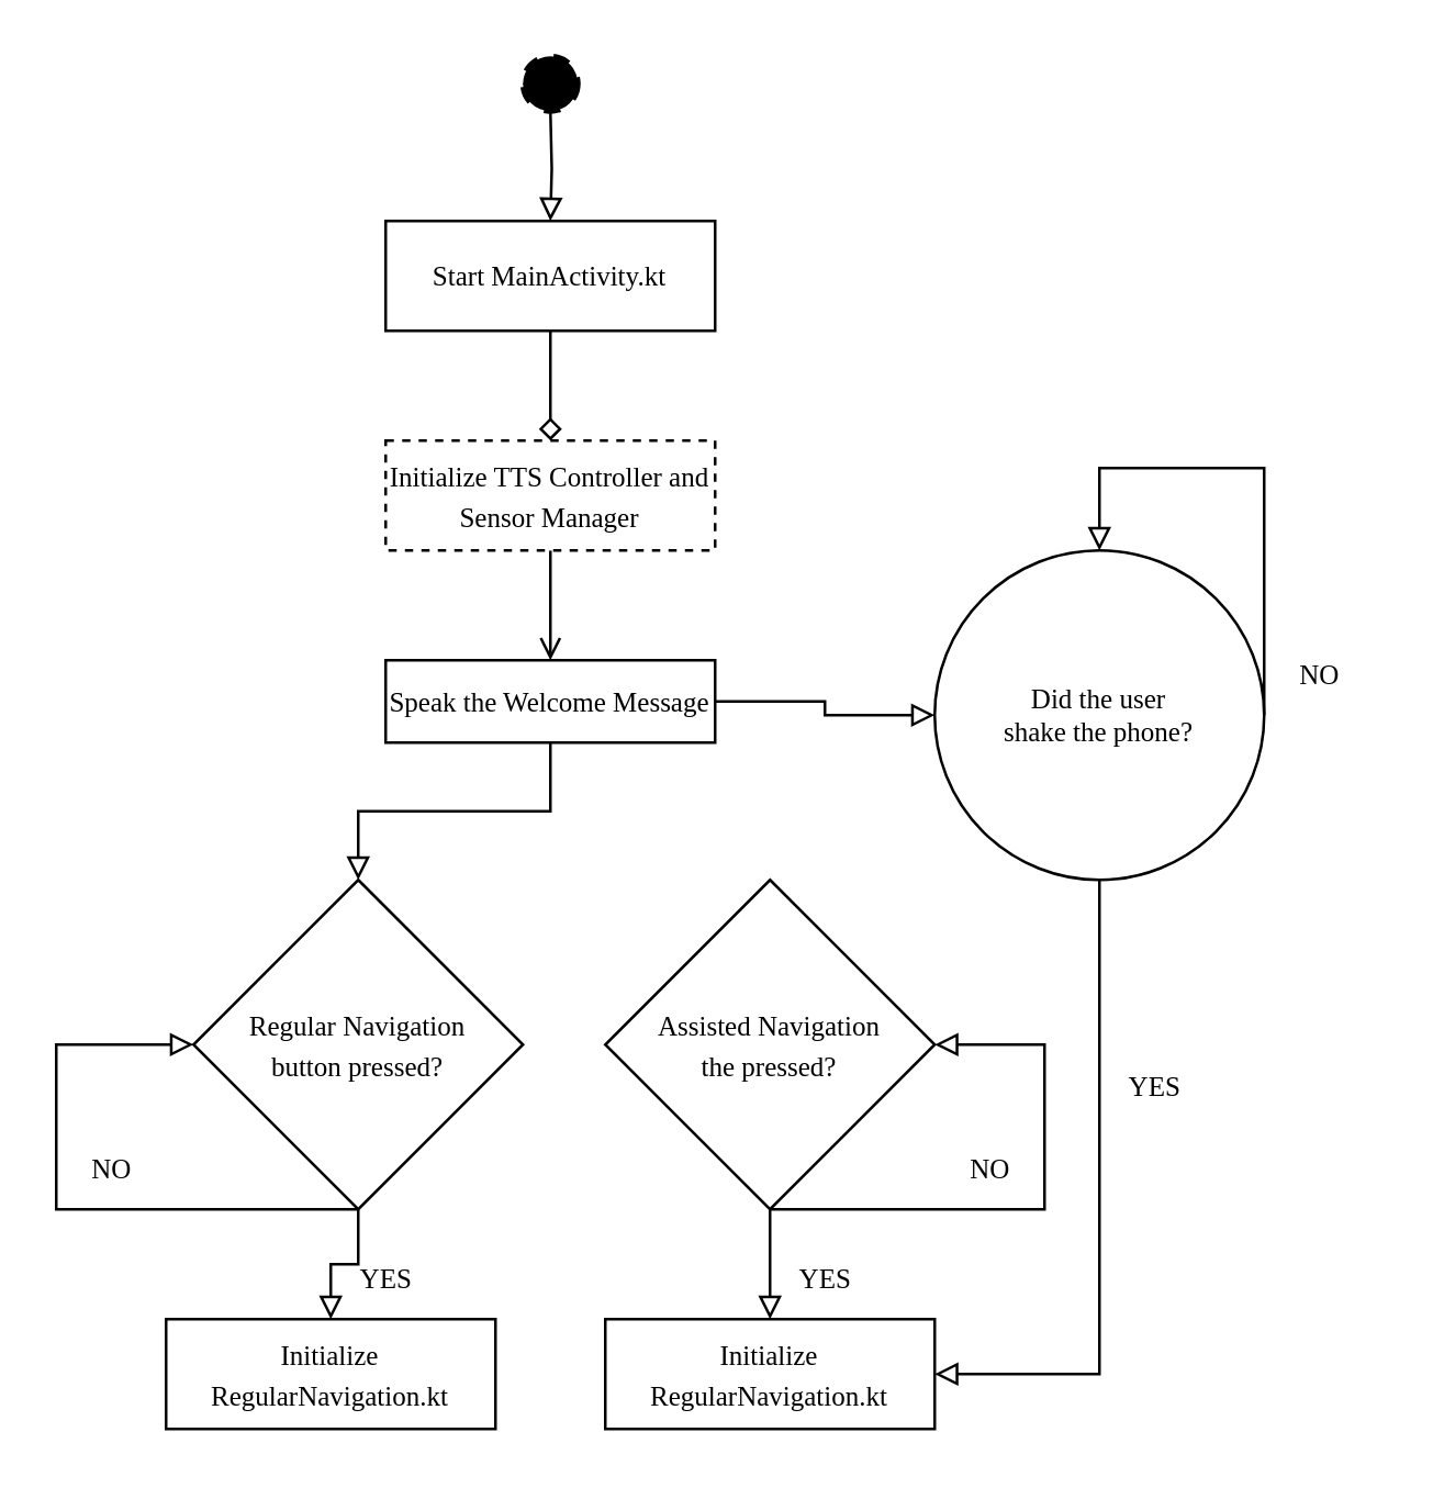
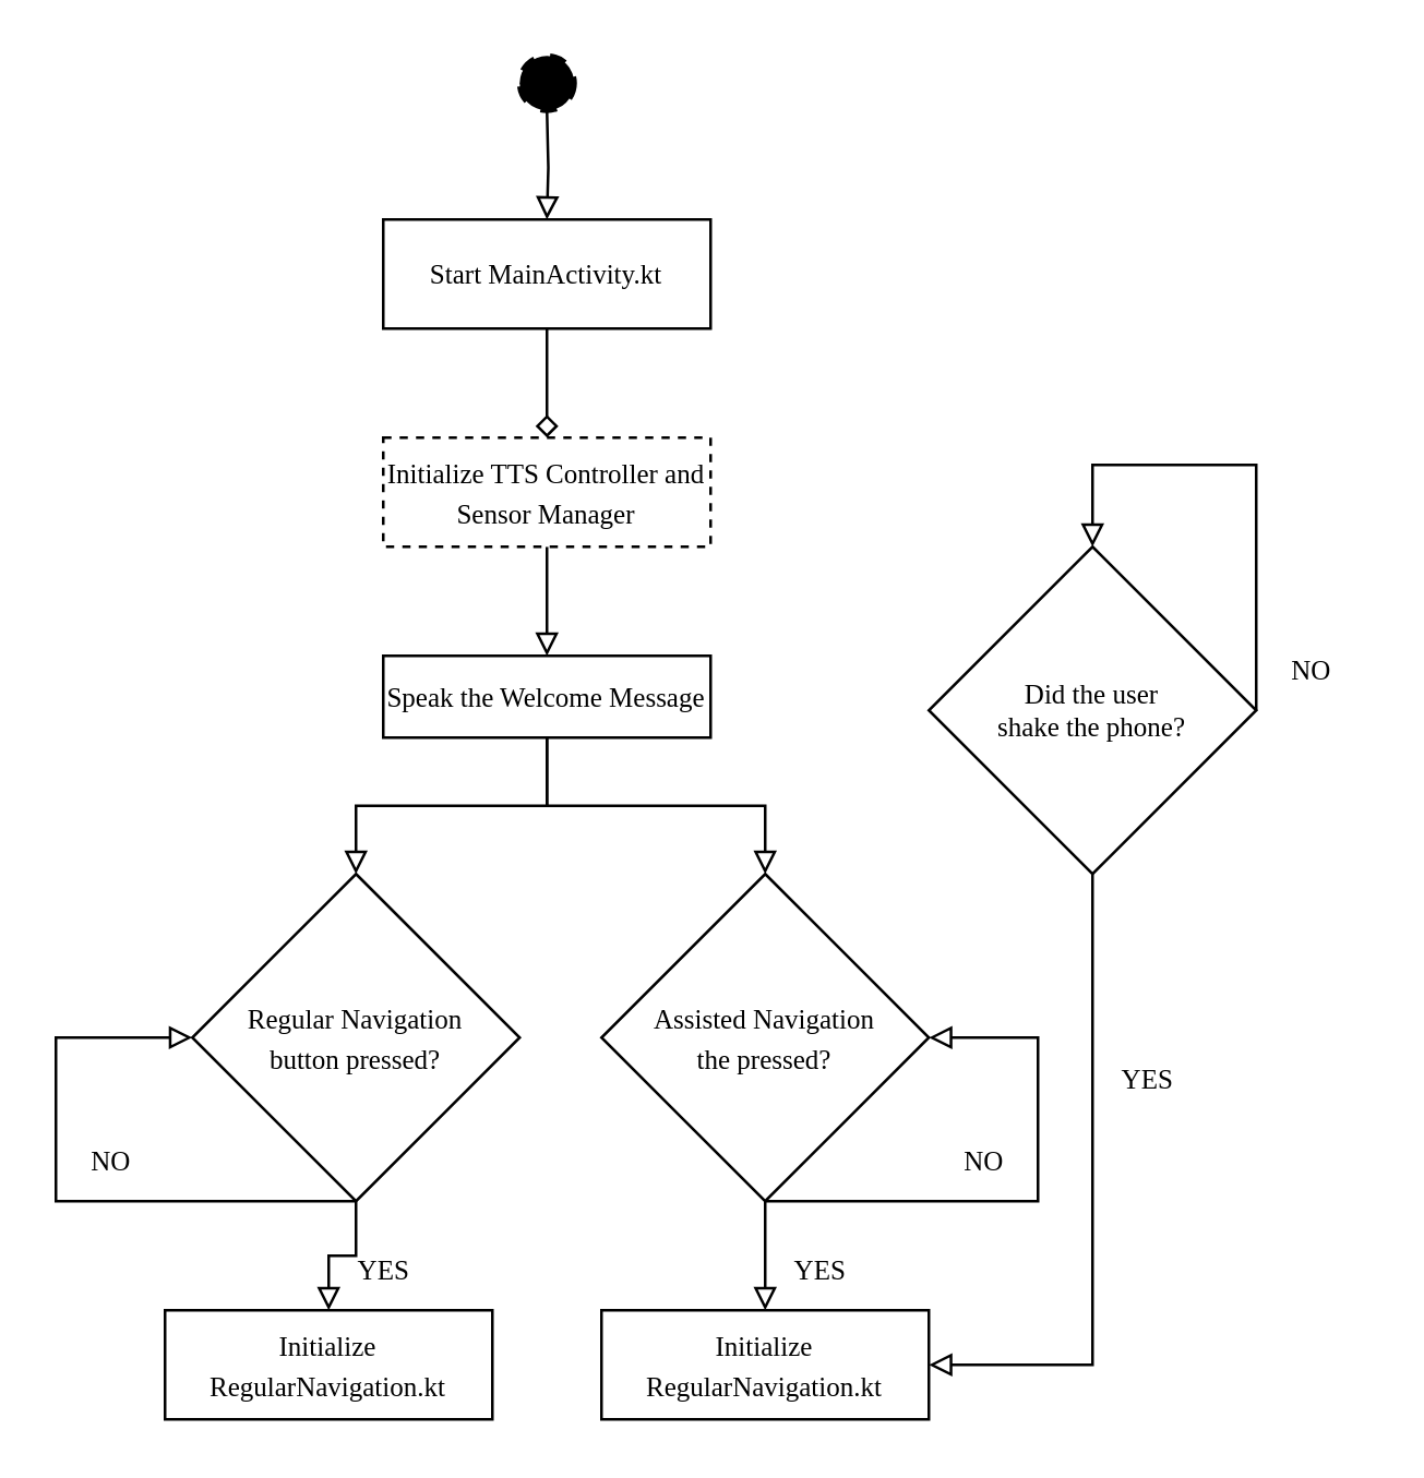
- <mxCell id="5" value="" style="edgeStyle=orthogonalEdgeStyle;rounded=0;orthogonalLoop=1;jettySize=auto;html=1;fontFamily=Times New Roman;fontSize=10;endArrow=open;endFill=0;" parent="1" source="6" target="9" edge="1"><mxGeometry relative="1" as="geometry" /></mxCell>
+ <mxCell id="5" value="" style="edgeStyle=orthogonalEdgeStyle;rounded=0;orthogonalLoop=1;jettySize=auto;html=1;fontFamily=Times New Roman;fontSize=10;endArrow=block;endFill=0;" parent="1" source="6" target="9" edge="1"><mxGeometry relative="1" as="geometry" /></mxCell>
- <mxCell id="7" value="" style="edgeStyle=orthogonalEdgeStyle;rounded=0;orthogonalLoop=1;jettySize=auto;html=1;fontFamily=Times New Roman;fontSize=10;endArrow=block;endFill=0;" parent="1" source="9" target="15" edge="1"><mxGeometry relative="1" as="geometry" /></mxCell>
- <mxCell id="15" value="Did the user &lt;br&gt;shake the phone?" style="ellipse;whiteSpace=wrap;html=1;fontFamily=Times New Roman;fontSize=10;" parent="1" vertex="1"><mxGeometry x="340" y="200" width="120" height="120" as="geometry" /></mxCell>
+ <mxCell id="15" value="Did the user &lt;br&gt;shake the phone?" style="rhombus;whiteSpace=wrap;html=1;fontFamily=Times New Roman;fontSize=10;" parent="1" vertex="1"><mxGeometry x="340" y="200" width="120" height="120" as="geometry" /></mxCell>
+ <mxCell id="16" value="" style="edgeStyle=orthogonalEdgeStyle;rounded=0;orthogonalLoop=1;jettySize=auto;html=1;fontFamily=Times New Roman;fontSize=10;endArrow=block;endFill=0;entryX=0.5;entryY=0;entryDx=0;entryDy=0;exitX=0.5;exitY=1;exitDx=0;exitDy=0;" parent="1" source="9" target="13" edge="1"><mxGeometry relative="1" as="geometry"><mxPoint x="210" y="290" as="sourcePoint" /><mxPoint x="130" y="330" as="targetPoint" /></mxGeometry></mxCell>
